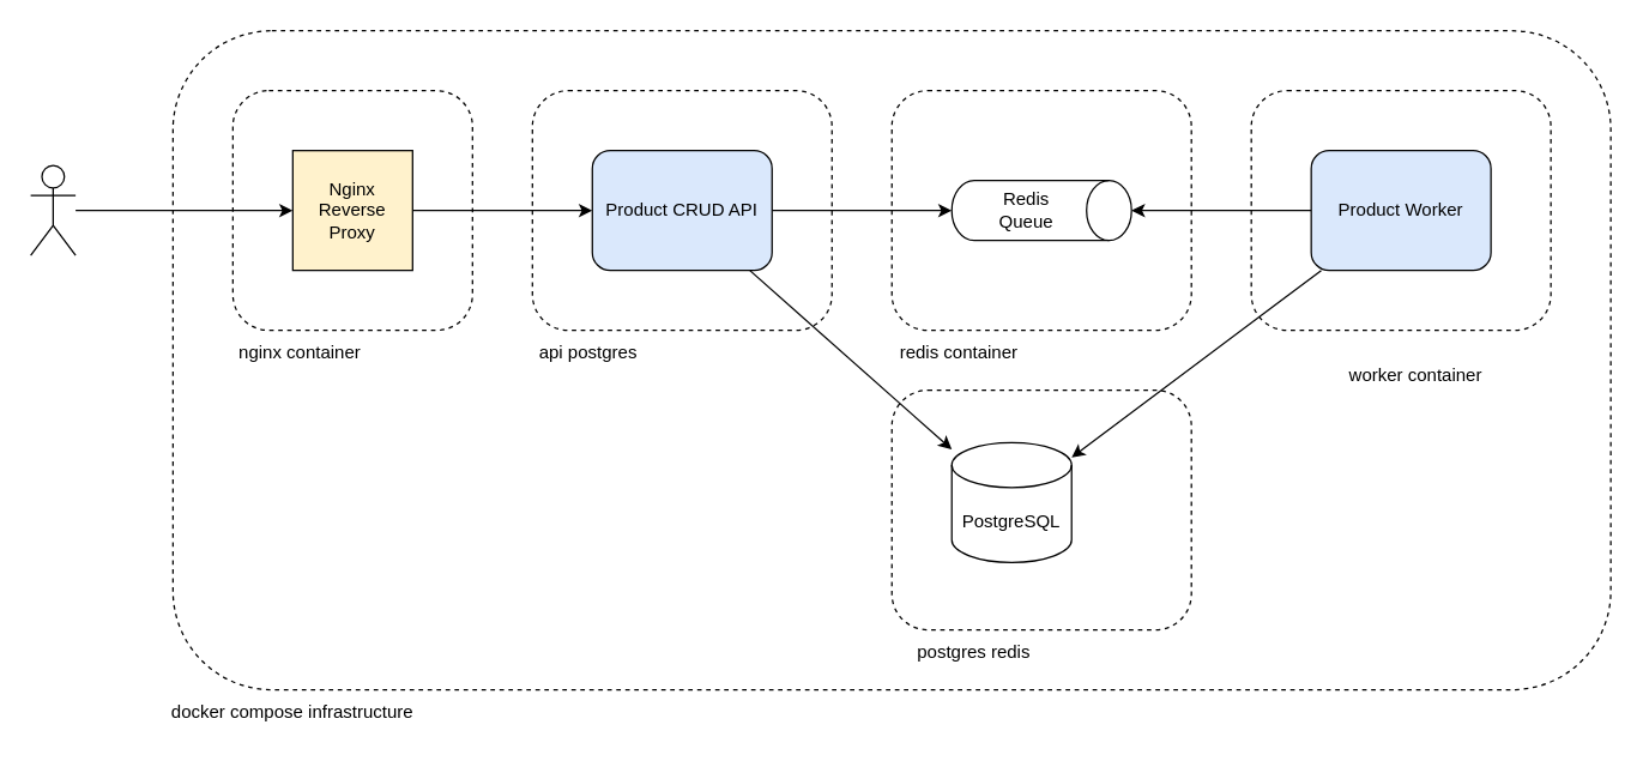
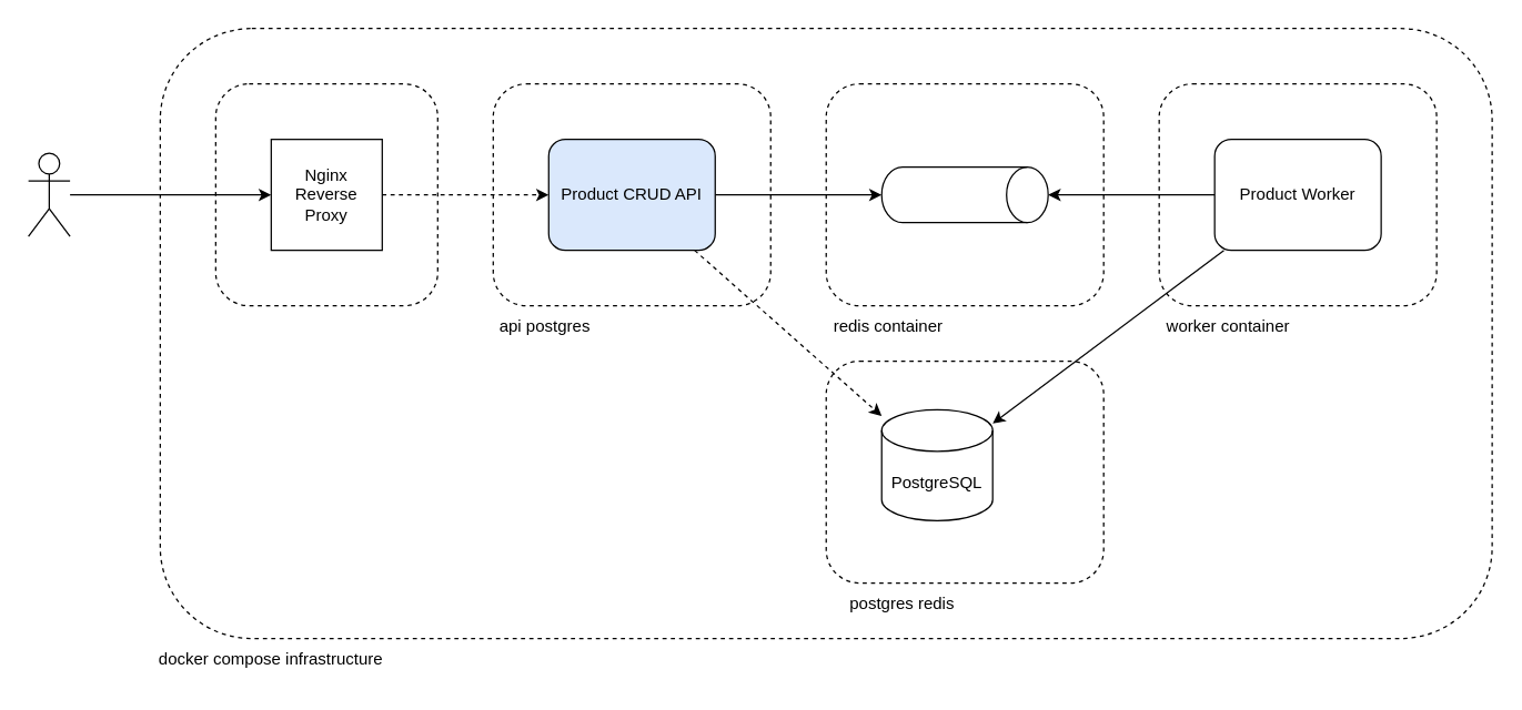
- <mxCell id="5" value="Nginx&lt;br&gt;Reverse Proxy" style="rounded=0;whiteSpace=wrap;html=1;fillColor=#fff2cc;" vertex="1" parent="1"><mxGeometry x="195" y="100" width="80" height="80" as="geometry" /></mxCell>
+ <mxCell id="5" value="Nginx&lt;br&gt;Reverse Proxy" style="rounded=0;whiteSpace=wrap;html=1;" vertex="1" parent="1"><mxGeometry x="195" y="100" width="80" height="80" as="geometry" /></mxCell>
- <mxCell id="4" style="edgeStyle=orthogonalEdgeStyle;rounded=0;orthogonalLoop=1;jettySize=auto;html=1;" edge="1" parent="1" source="5" target="10"><mxGeometry relative="1" as="geometry" /></mxCell>
+ <mxCell id="4" style="edgeStyle=orthogonalEdgeStyle;rounded=0;orthogonalLoop=1;jettySize=auto;html=1;dashed=1;" edge="1" parent="1" source="5" target="10"><mxGeometry relative="1" as="geometry" /></mxCell>
- <mxCell id="15" value="Redis Queue" style="text;html=1;strokeColor=none;fillColor=none;align=center;verticalAlign=middle;whiteSpace=wrap;rounded=0;" vertex="1" parent="1"><mxGeometry x="655" y="125" width="60" height="30" as="geometry" /></mxCell>
- <mxCell id="13" value="Product Worker" style="rounded=1;whiteSpace=wrap;html=1;fillColor=#dae8fc;" vertex="1" parent="1"><mxGeometry x="875" y="100" width="120" height="80" as="geometry" /></mxCell>
+ <mxCell id="13" value="Product Worker" style="rounded=1;whiteSpace=wrap;html=1;" vertex="1" parent="1"><mxGeometry x="875" y="100" width="120" height="80" as="geometry" /></mxCell>
- <mxCell id="22" value="nginx container" style="text;html=1;strokeColor=none;fillColor=none;align=center;verticalAlign=middle;whiteSpace=wrap;rounded=0;" vertex="1" parent="1"><mxGeometry x="155" y="220" width="90" height="30" as="geometry" /></mxCell>
- <mxCell id="9" style="rounded=0;orthogonalLoop=1;jettySize=auto;html=1;" edge="1" parent="1" source="10" target="16"><mxGeometry relative="1" as="geometry" /></mxCell>
+ <mxCell id="9" style="rounded=0;orthogonalLoop=1;jettySize=auto;html=1;dashed=1;" edge="1" parent="1" source="10" target="16"><mxGeometry relative="1" as="geometry" /></mxCell>
- <mxCell id="25" value="worker container" style="text;html=1;strokeColor=none;fillColor=none;align=center;verticalAlign=middle;whiteSpace=wrap;rounded=0;" vertex="1" parent="1"><mxGeometry x="895" y="235" width="100" height="30" as="geometry" /></mxCell>
+ <mxCell id="25" value="worker container" style="text;html=1;strokeColor=none;fillColor=none;align=center;verticalAlign=middle;whiteSpace=wrap;rounded=0;" vertex="1" parent="1"><mxGeometry x="835" y="220" width="100" height="30" as="geometry" /></mxCell>
